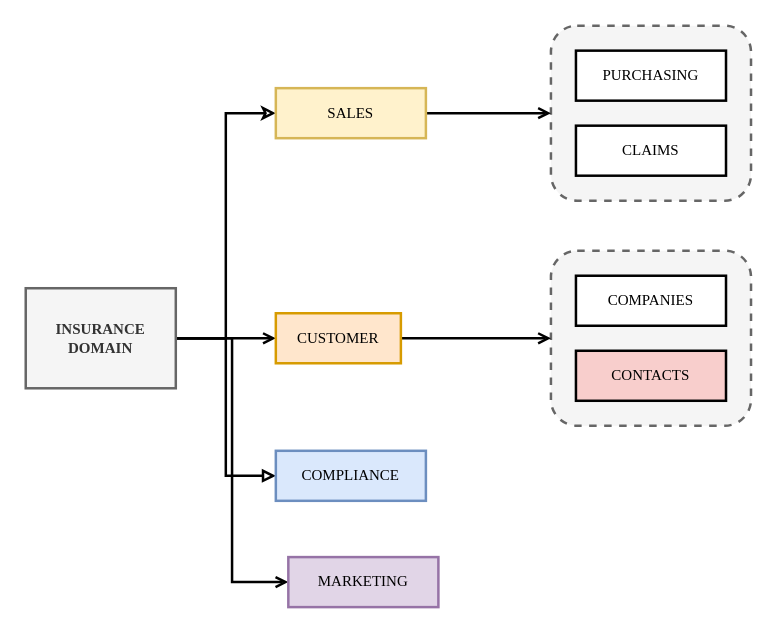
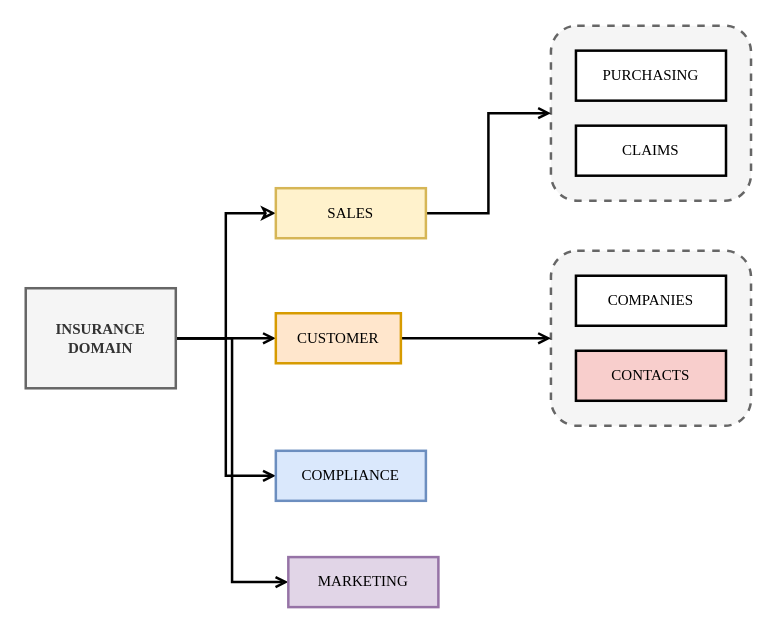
- <mxCell id="10" value="SALES" style="rounded=0;whiteSpace=wrap;html=1;fontFamily=Verdana;strokeWidth=2;fillColor=#fff2cc;strokeColor=#d6b656;" vertex="1" parent="1"><mxGeometry x="220" y="70" width="120" height="40" as="geometry" /></mxCell>
+ <mxCell id="10" value="SALES" style="rounded=0;whiteSpace=wrap;html=1;fontFamily=Verdana;strokeWidth=2;fillColor=#fff2cc;strokeColor=#d6b656;" vertex="1" parent="1"><mxGeometry x="220" y="150" width="120" height="40" as="geometry" /></mxCell>
- <mxCell id="6" style="edgeStyle=orthogonalEdgeStyle;rounded=0;orthogonalLoop=1;jettySize=auto;html=1;entryX=0;entryY=0.5;entryDx=0;entryDy=0;fontFamily=Verdana;strokeWidth=2;endArrow=block;endFill=0;" edge="1" parent="1" source="8" target="13"><mxGeometry relative="1" as="geometry" /></mxCell>
+ <mxCell id="6" style="edgeStyle=orthogonalEdgeStyle;rounded=0;orthogonalLoop=1;jettySize=auto;html=1;entryX=0;entryY=0.5;entryDx=0;entryDy=0;fontFamily=Verdana;strokeWidth=2;endArrow=open;endFill=0;" edge="1" parent="1" source="8" target="13"><mxGeometry relative="1" as="geometry" /></mxCell>
